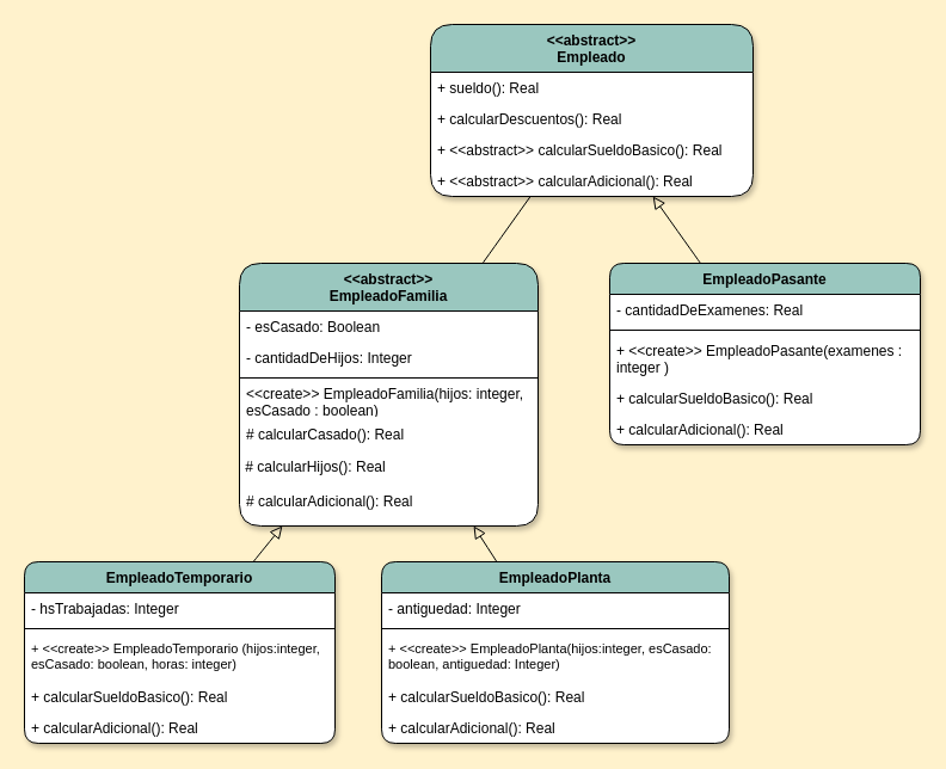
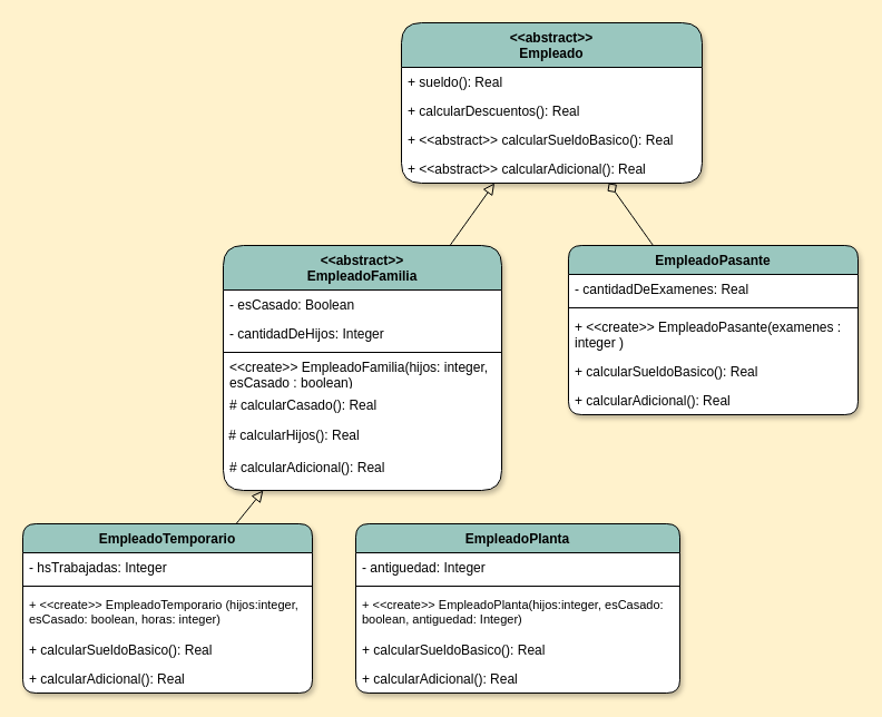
- <mxCell id="28" style="edgeStyle=none;curved=1;rounded=0;orthogonalLoop=1;jettySize=auto;html=1;fontSize=12;startSize=8;endSize=8;strokeColor=#000000;align=center;verticalAlign=middle;fontFamily=Helvetica;fontColor=default;labelBackgroundColor=default;endArrow=none;endFill=0;" parent="1" source="29" target="2" edge="1"><mxGeometry relative="1" as="geometry" /></mxCell>
+ <mxCell id="28" style="edgeStyle=none;curved=1;rounded=0;orthogonalLoop=1;jettySize=auto;html=1;fontSize=12;startSize=8;endSize=8;strokeColor=#000000;align=center;verticalAlign=middle;fontFamily=Helvetica;fontColor=default;labelBackgroundColor=default;endArrow=block;endFill=0;" parent="1" source="29" target="2" edge="1"><mxGeometry relative="1" as="geometry" /></mxCell>
- <mxCell id="21" style="edgeStyle=none;curved=1;rounded=0;orthogonalLoop=1;jettySize=auto;html=1;fontSize=12;startSize=8;endSize=8;strokeColor=#000000;align=center;verticalAlign=middle;fontFamily=Helvetica;fontColor=default;labelBackgroundColor=default;endArrow=block;endFill=0;" parent="1" source="22" target="2" edge="1"><mxGeometry relative="1" as="geometry" /></mxCell>
+ <mxCell id="21" style="edgeStyle=none;curved=1;rounded=0;orthogonalLoop=1;jettySize=auto;html=1;fontSize=12;startSize=8;endSize=8;strokeColor=#000000;align=center;verticalAlign=middle;fontFamily=Helvetica;fontColor=default;labelBackgroundColor=default;endArrow=diamond;endFill=0;" parent="1" source="22" target="2" edge="1"><mxGeometry relative="1" as="geometry" /></mxCell>
- <mxCell id="14" style="edgeStyle=none;curved=1;rounded=0;orthogonalLoop=1;jettySize=auto;html=1;fontSize=12;startSize=8;endSize=8;strokeColor=#000000;align=center;verticalAlign=middle;fontFamily=Helvetica;fontColor=default;labelBackgroundColor=default;endArrow=block;endFill=0;" parent="1" source="15" target="29" edge="1"><mxGeometry relative="1" as="geometry" /></mxCell>
